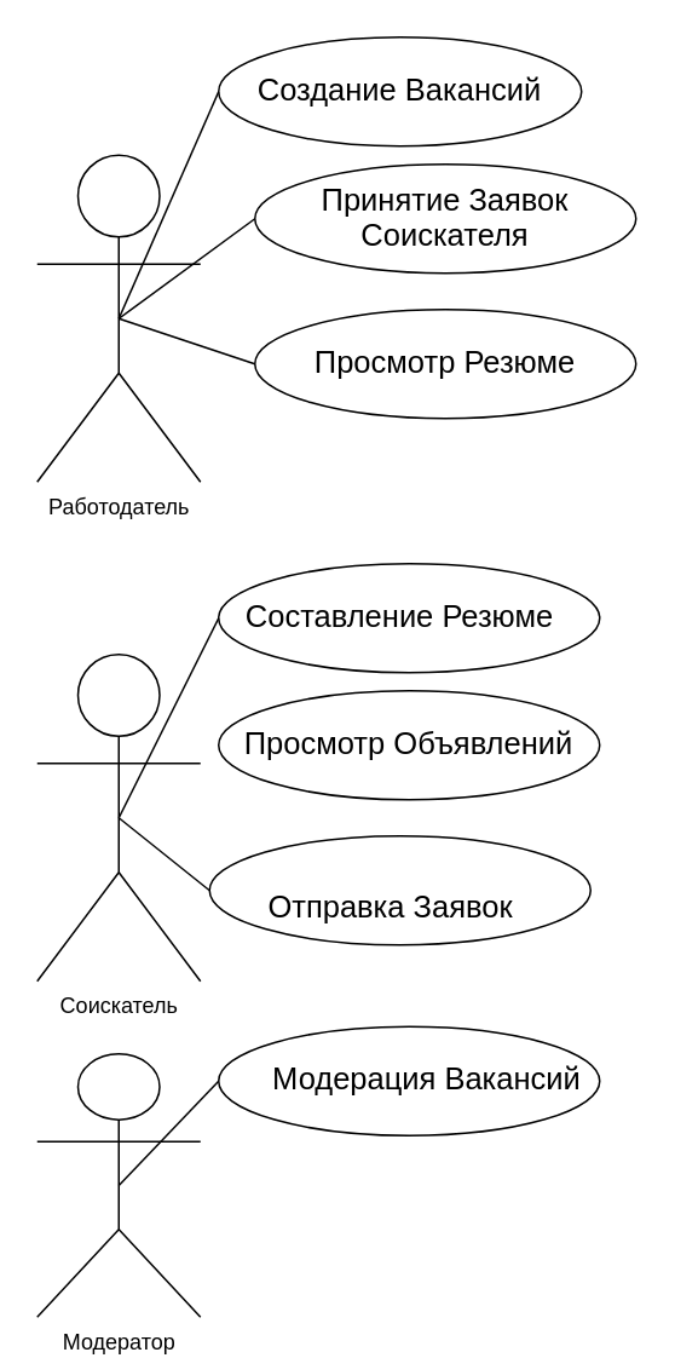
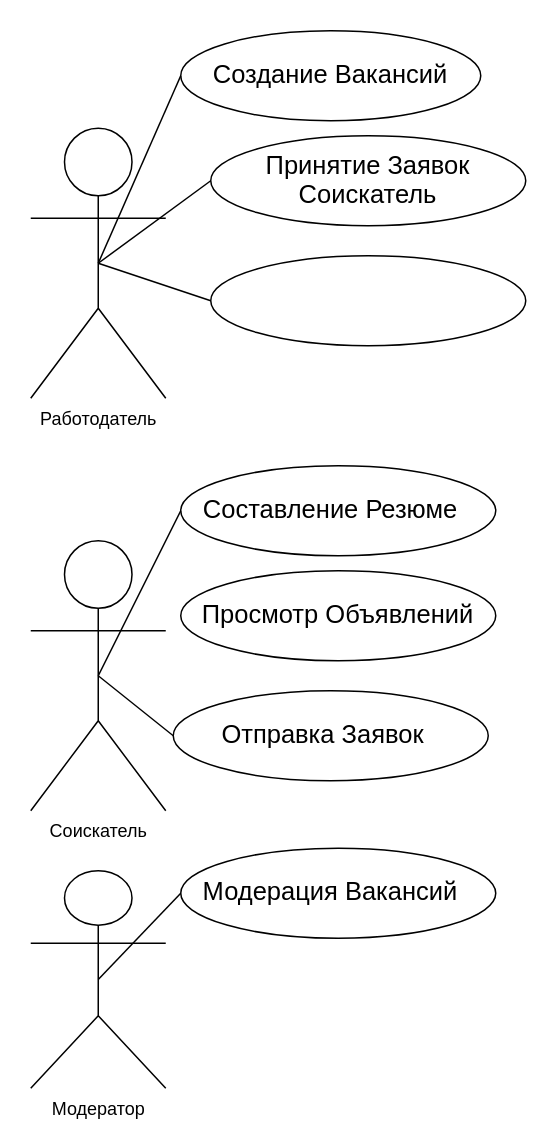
- <mxCell id="7" value="&lt;p style=&quot;line-height: 110% ; font-size: 17px&quot;&gt;Принятие Заявок Соискателя&lt;/p&gt;" style="text;html=1;strokeColor=none;fillColor=none;align=center;verticalAlign=middle;whiteSpace=wrap;rounded=0;" vertex="1" parent="1"><mxGeometry x="160" y="110" width="170" height="20" as="geometry" /></mxCell>
+ <mxCell id="7" value="&lt;p style=&quot;line-height: 110% ; font-size: 17px&quot;&gt;Принятие Заявок Соискатель&lt;/p&gt;" style="text;html=1;strokeColor=none;fillColor=none;align=center;verticalAlign=middle;whiteSpace=wrap;rounded=0;" vertex="1" parent="1"><mxGeometry x="160" y="110" width="170" height="20" as="geometry" /></mxCell>
- <mxCell id="10" value="&lt;p style=&quot;line-height: 110% ; font-size: 17px&quot;&gt;Просмотр Резюме&lt;/p&gt;" style="text;html=1;strokeColor=none;fillColor=none;align=center;verticalAlign=middle;whiteSpace=wrap;rounded=0;" vertex="1" parent="1"><mxGeometry x="160" y="190" width="170" height="20" as="geometry" /></mxCell>
- <mxCell id="20" value="&lt;p style=&quot;line-height: 110% ; font-size: 17px&quot;&gt;Отправка Заявок&lt;/p&gt;" style="text;html=1;strokeColor=none;fillColor=none;align=center;verticalAlign=middle;whiteSpace=wrap;rounded=0;" vertex="1" parent="1"><mxGeometry x="125" y="490" width="180" height="20" as="geometry" /></mxCell>
+ <mxCell id="20" value="&lt;p style=&quot;line-height: 110% ; font-size: 17px&quot;&gt;Отправка Заявок&lt;/p&gt;" style="text;html=1;strokeColor=none;fillColor=none;align=center;verticalAlign=middle;whiteSpace=wrap;rounded=0;" vertex="1" parent="1"><mxGeometry x="125" y="480" width="180" height="20" as="geometry" /></mxCell>
- <mxCell id="24" value="&lt;p style=&quot;line-height: 110% ; font-size: 17px&quot;&gt;Модерация Вакансий&lt;/p&gt;" style="text;html=1;strokeColor=none;fillColor=none;align=center;verticalAlign=middle;whiteSpace=wrap;rounded=0;" vertex="1" parent="1"><mxGeometry x="145" y="585" width="180" height="20" as="geometry" /></mxCell>
+ <mxCell id="24" value="&lt;p style=&quot;line-height: 110% ; font-size: 17px&quot;&gt;Модерация Вакансий&lt;/p&gt;" style="text;html=1;strokeColor=none;fillColor=none;align=center;verticalAlign=middle;whiteSpace=wrap;rounded=0;" vertex="1" parent="1"><mxGeometry x="130" y="585" width="180" height="20" as="geometry" /></mxCell>
